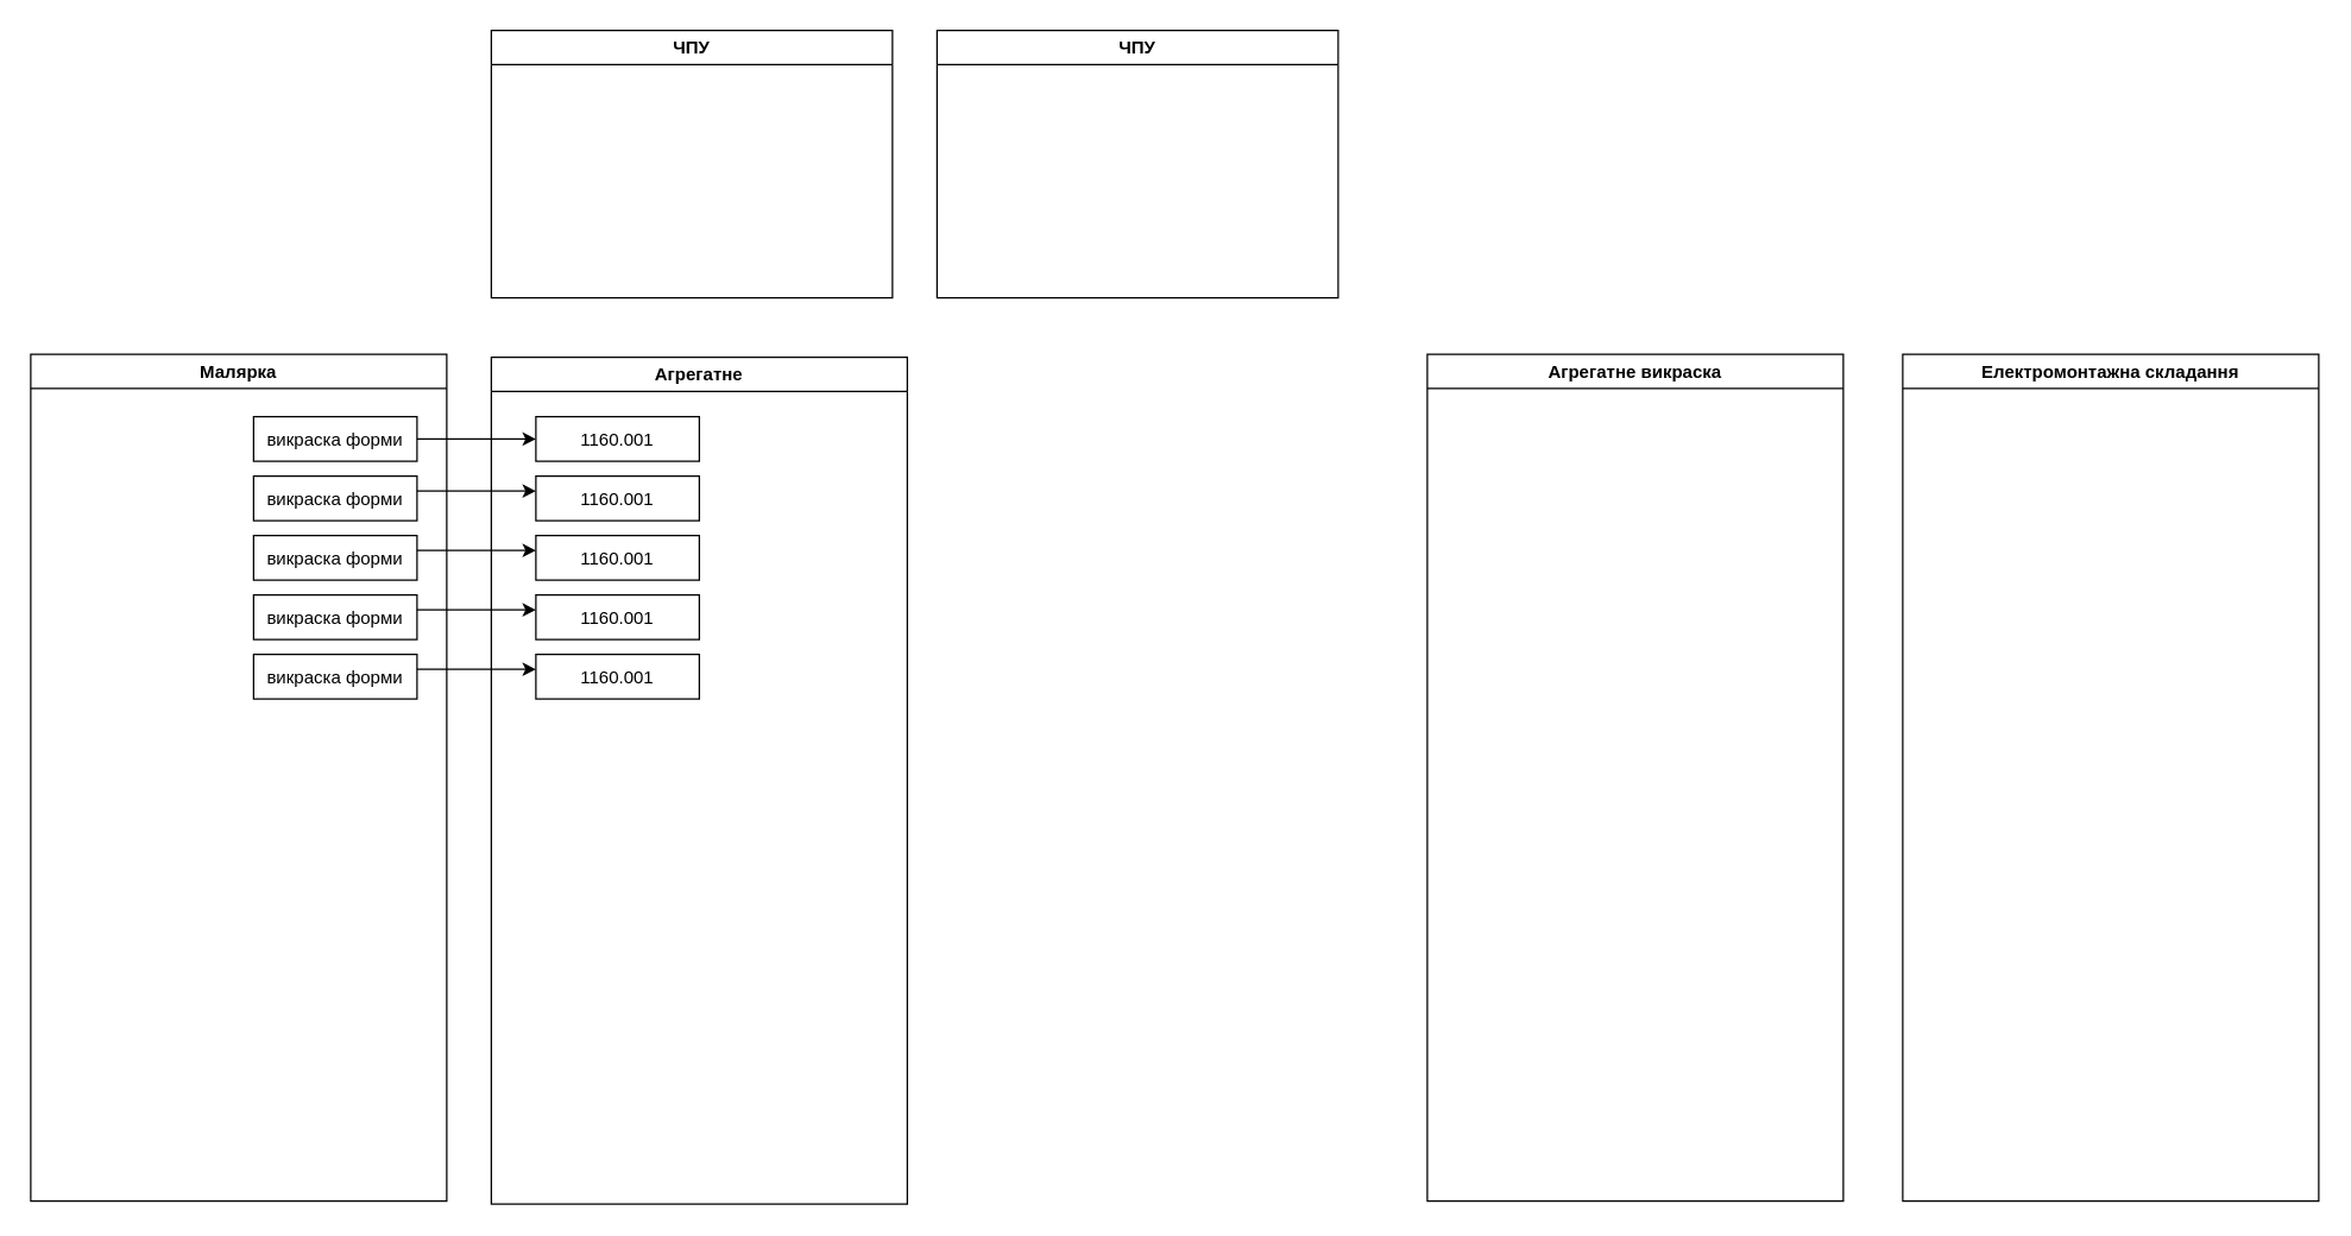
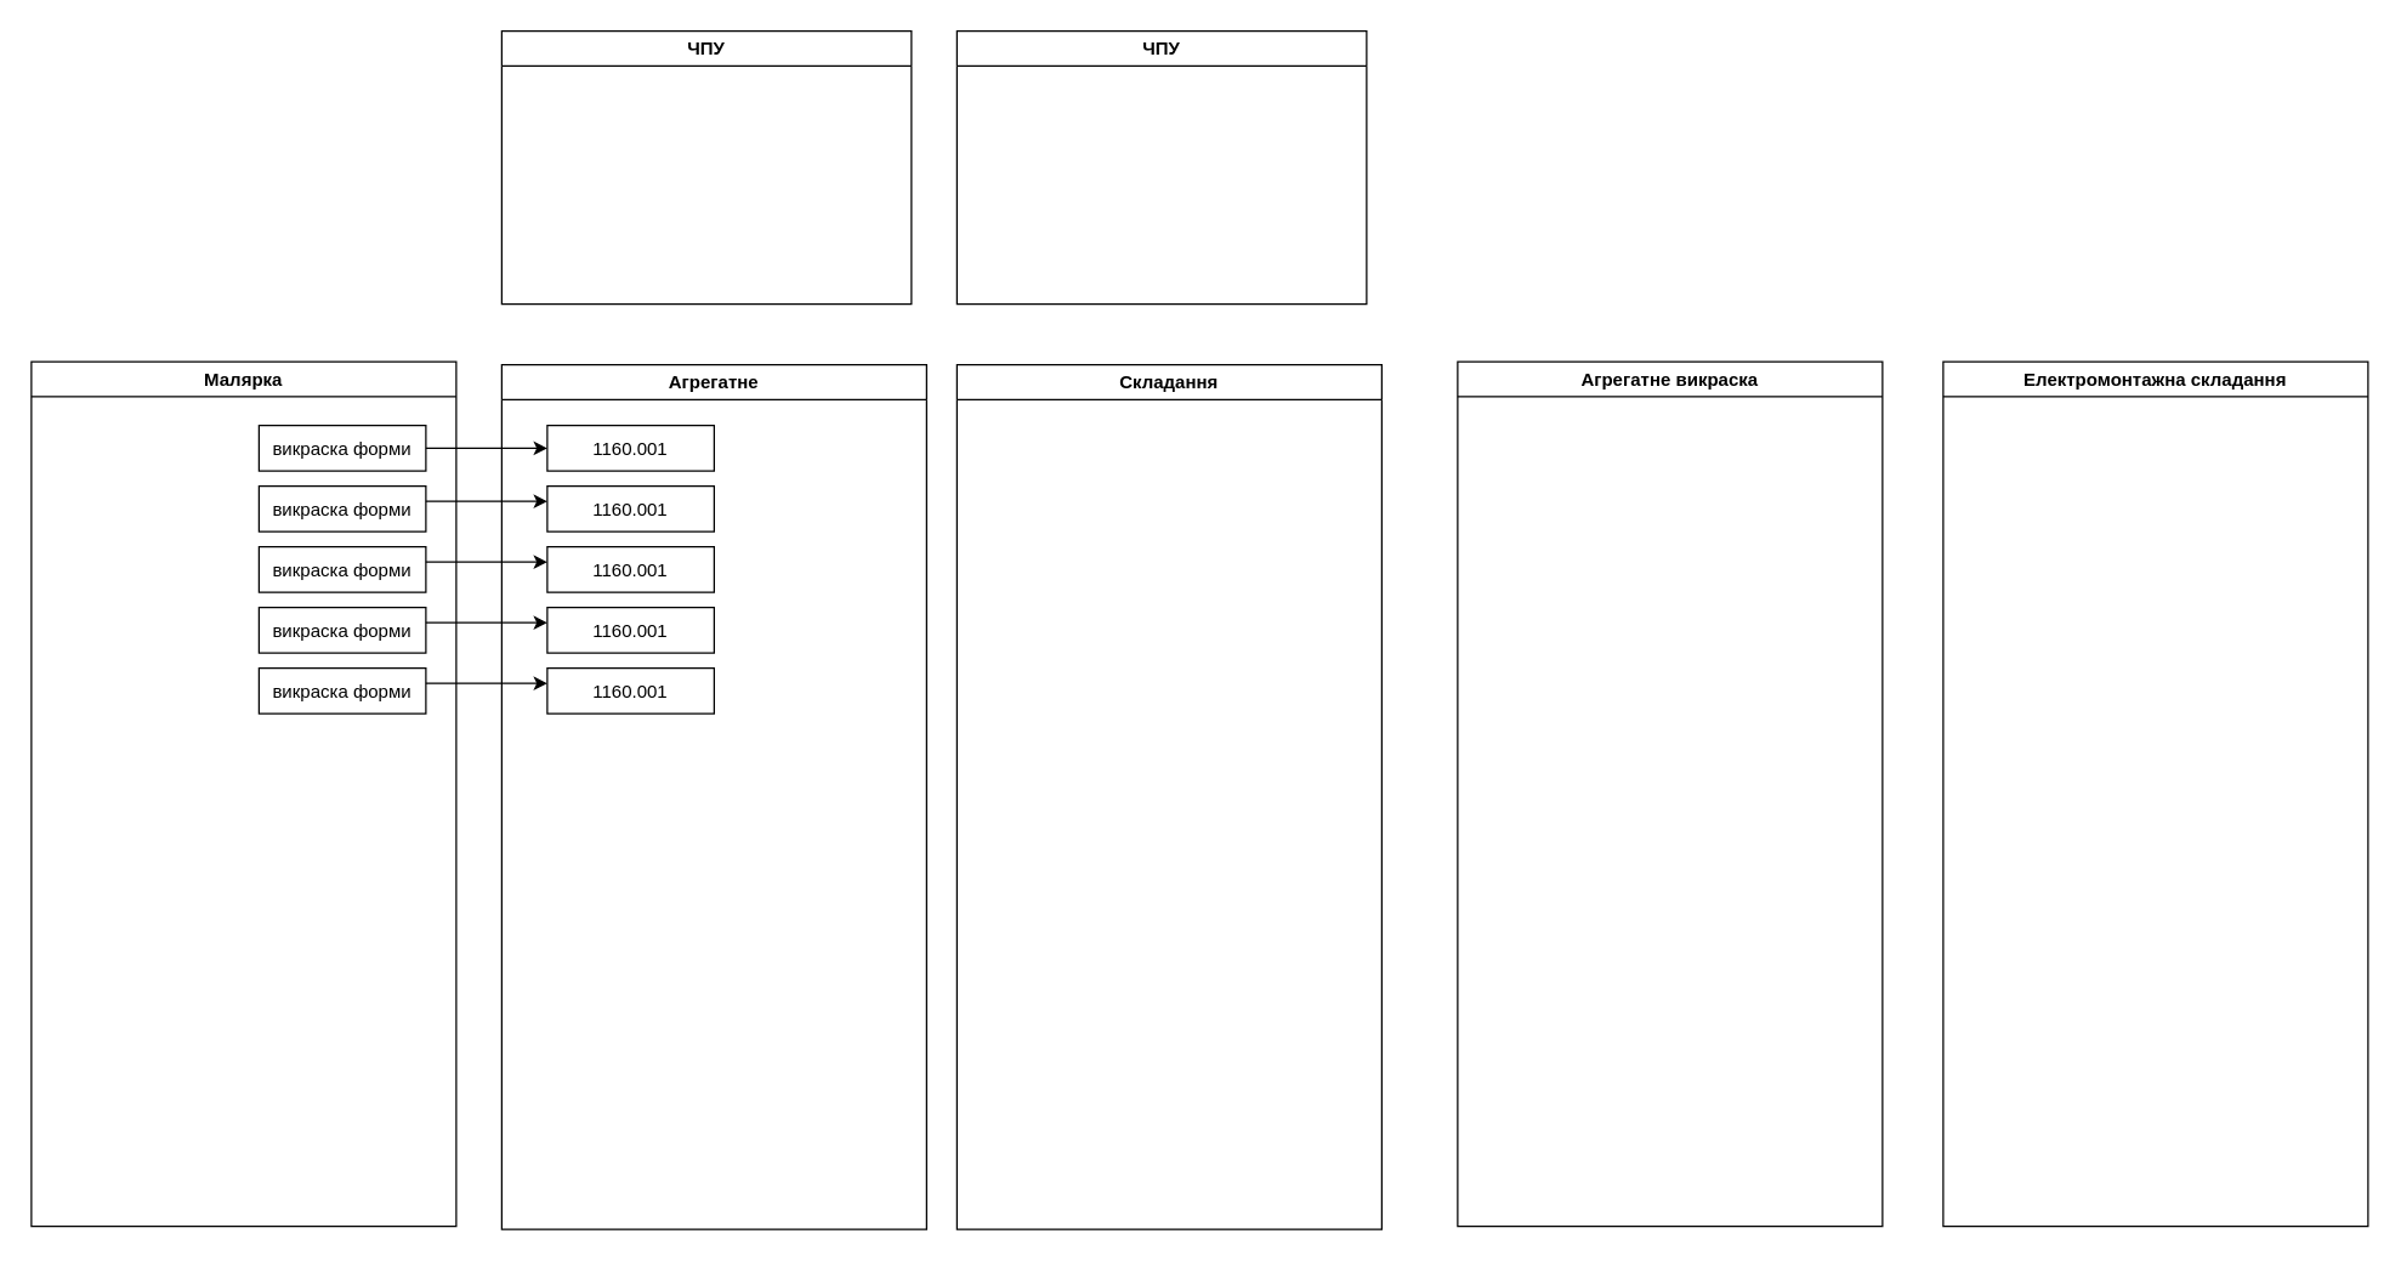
+ <mxCell id="8" value="Складання" style="swimlane;whiteSpace=wrap" parent="1" vertex="1"><mxGeometry x="630" y="240" width="280" height="570" as="geometry" /></mxCell>
